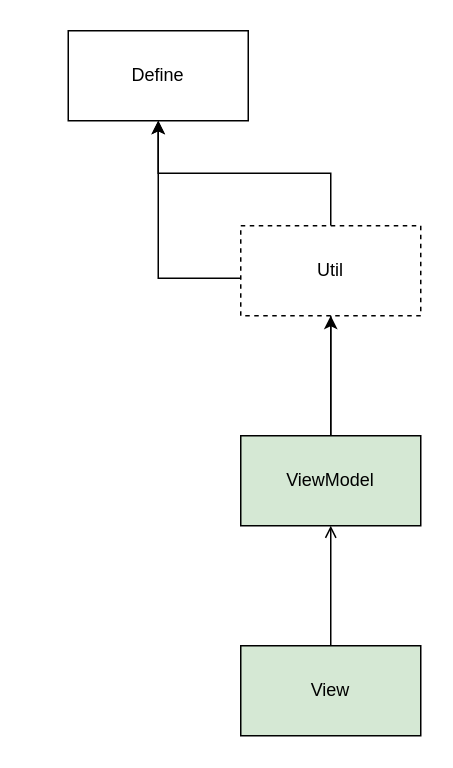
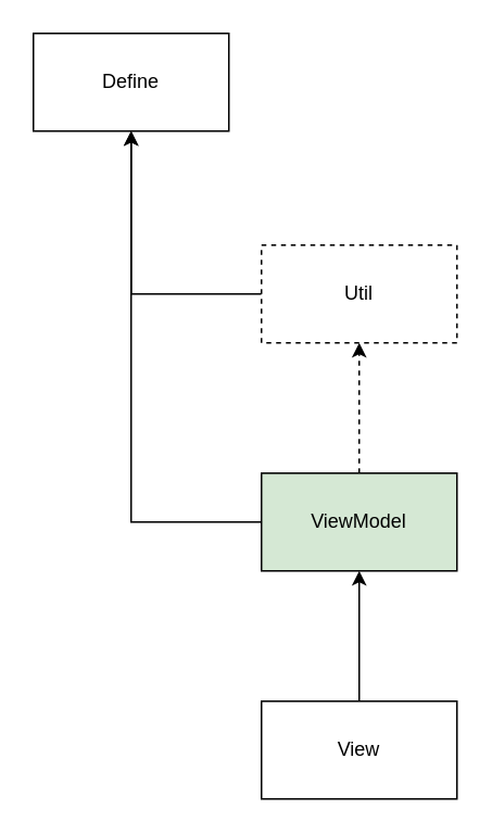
- <mxCell id="7" value="Define" style="rounded=0;whiteSpace=wrap;html=1;" parent="1" vertex="1"><mxGeometry x="45" y="20" width="120" height="60" as="geometry" /></mxCell>
+ <mxCell id="7" value="Define" style="rounded=0;whiteSpace=wrap;html=1;" parent="1" vertex="1"><mxGeometry x="20" y="20" width="120" height="60" as="geometry" /></mxCell>
- <mxCell id="4" style="edgeStyle=orthogonalEdgeStyle;rounded=0;orthogonalLoop=1;jettySize=auto;html=1;exitX=0.5;exitY=0;exitDx=0;exitDy=0;" parent="1" source="5" target="9" edge="1"><mxGeometry relative="1" as="geometry" /></mxCell>
+ <mxCell id="4" style="edgeStyle=orthogonalEdgeStyle;rounded=0;orthogonalLoop=1;jettySize=auto;html=1;exitX=0.5;exitY=0;exitDx=0;exitDy=0;dashed=1;" parent="1" source="5" target="9" edge="1"><mxGeometry relative="1" as="geometry" /></mxCell>
- <mxCell id="6" value="" style="endArrow=open;html=1;rounded=0;" parent="1" source="2" target="5" edge="1"><mxGeometry width="50" height="50" relative="1" as="geometry"><mxPoint x="250" y="290" as="sourcePoint" /><mxPoint x="300" y="240" as="targetPoint" /></mxGeometry></mxCell>
+ <mxCell id="6" value="" style="endArrow=classic;html=1;rounded=0;" parent="1" source="2" target="5" edge="1"><mxGeometry width="50" height="50" relative="1" as="geometry"><mxPoint x="250" y="290" as="sourcePoint" /><mxPoint x="300" y="240" as="targetPoint" /></mxGeometry></mxCell>
- <mxCell id="2" value="View" style="rounded=0;whiteSpace=wrap;html=1;fillColor=#d5e8d4;" parent="1" vertex="1"><mxGeometry x="160" y="430" width="120" height="60" as="geometry" /></mxCell>
+ <mxCell id="2" value="View" style="rounded=0;whiteSpace=wrap;html=1;" parent="1" vertex="1"><mxGeometry x="160" y="430" width="120" height="60" as="geometry" /></mxCell>
